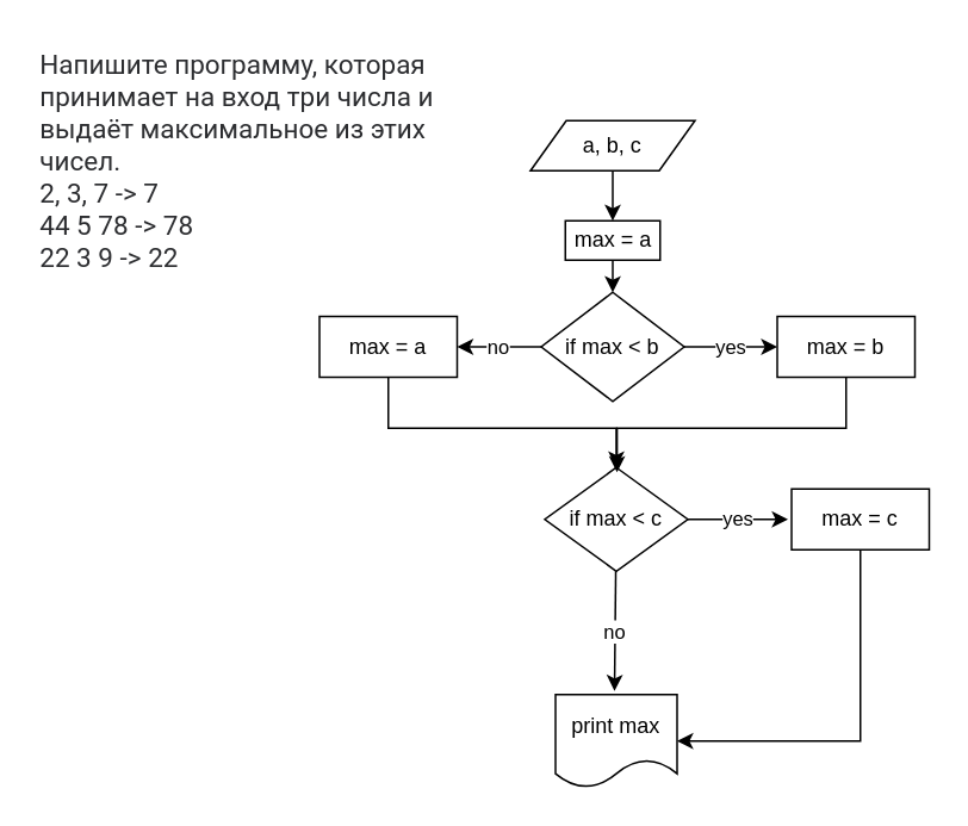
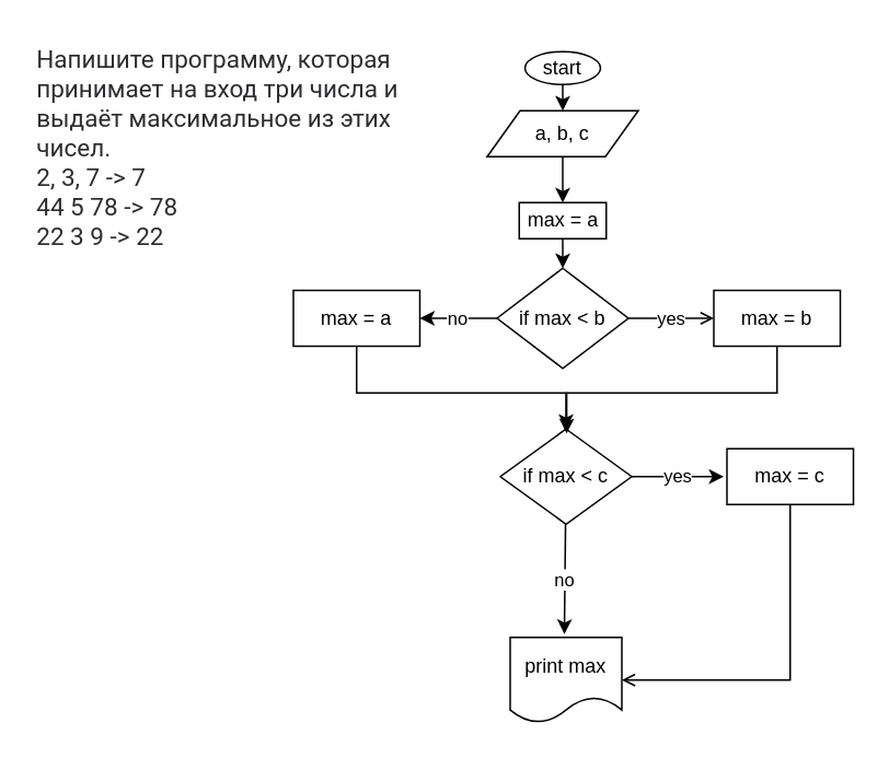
+ <mxCell id="13" value="start" style="ellipse;whiteSpace=wrap;html=1;" vertex="1" parent="1"><mxGeometry x="319" y="31" width="46" height="20" as="geometry" /></mxCell>
+ <mxCell id="12" style="edgeStyle=none;html=1;entryX=0.5;entryY=0;entryDx=0;entryDy=0;" edge="1" parent="1" source="13" target="15"><mxGeometry relative="1" as="geometry" /></mxCell>
- <mxCell id="3" value="yes" style="edgeStyle=none;html=1;entryX=0;entryY=0.5;entryDx=0;entryDy=0;" parent="1" source="5" target="19" edge="1"><mxGeometry relative="1" as="geometry"><mxPoint x="428" y="193.5" as="targetPoint" /></mxGeometry></mxCell>
+ <mxCell id="3" value="yes" style="edgeStyle=none;html=1;entryX=0;entryY=0.5;entryDx=0;entryDy=0;endArrow=open;" parent="1" source="5" target="19" edge="1"><mxGeometry relative="1" as="geometry"><mxPoint x="428" y="193.5" as="targetPoint" /></mxGeometry></mxCell>
- <mxCell id="16" style="edgeStyle=orthogonalEdgeStyle;rounded=0;html=1;entryX=1;entryY=0.5;entryDx=0;entryDy=0;" edge="1" parent="1" source="17" target="9"><mxGeometry relative="1" as="geometry"><Array as="points"><mxPoint x="480" y="414" /></Array></mxGeometry></mxCell>
+ <mxCell id="16" style="edgeStyle=orthogonalEdgeStyle;rounded=0;html=1;entryX=1;entryY=0.5;entryDx=0;entryDy=0;endArrow=open;" edge="1" parent="1" source="17" target="9"><mxGeometry relative="1" as="geometry"><Array as="points"><mxPoint x="480" y="414" /></Array></mxGeometry></mxCell>
